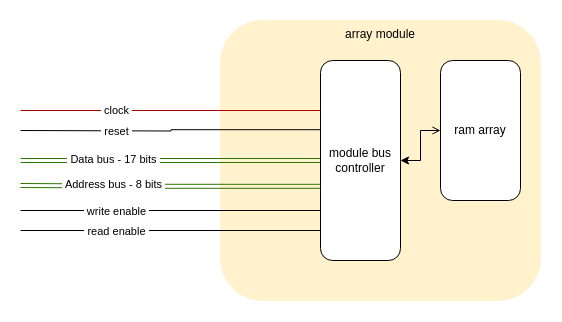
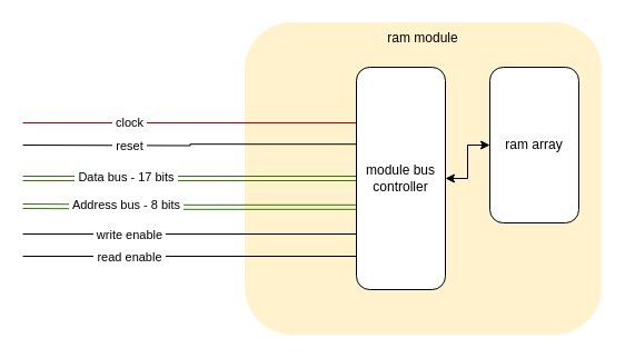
- <mxCell id="2" value="array module" style="rounded=1;whiteSpace=wrap;html=1;verticalAlign=top;fillColor=#fff2cc;strokeColor=#FFF2CC;" parent="1" vertex="1"><mxGeometry x="220" y="20" width="320" height="280" as="geometry" /></mxCell>
+ <mxCell id="2" value="ram module" style="rounded=1;whiteSpace=wrap;html=1;verticalAlign=top;fillColor=#fff2cc;strokeColor=#FFF2CC;" parent="1" vertex="1"><mxGeometry x="220" y="20" width="320" height="280" as="geometry" /></mxCell>
- <mxCell id="4" style="edgeStyle=orthogonalEdgeStyle;rounded=0;orthogonalLoop=1;jettySize=auto;html=1;startArrow=classic;startFill=1;endArrow=open;" parent="1" source="11" target="3" edge="1"><mxGeometry relative="1" as="geometry" /></mxCell>
+ <mxCell id="4" style="edgeStyle=orthogonalEdgeStyle;rounded=0;orthogonalLoop=1;jettySize=auto;html=1;startArrow=classic;startFill=1;" parent="1" source="11" target="3" edge="1"><mxGeometry relative="1" as="geometry" /></mxCell>
